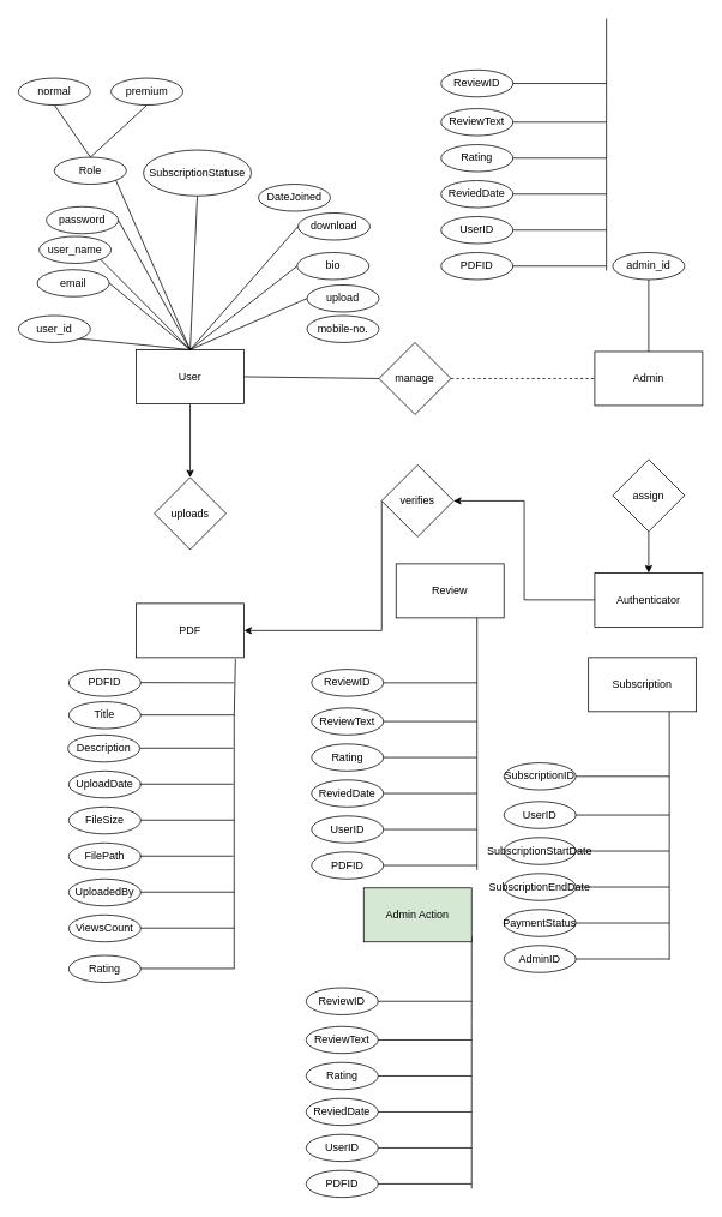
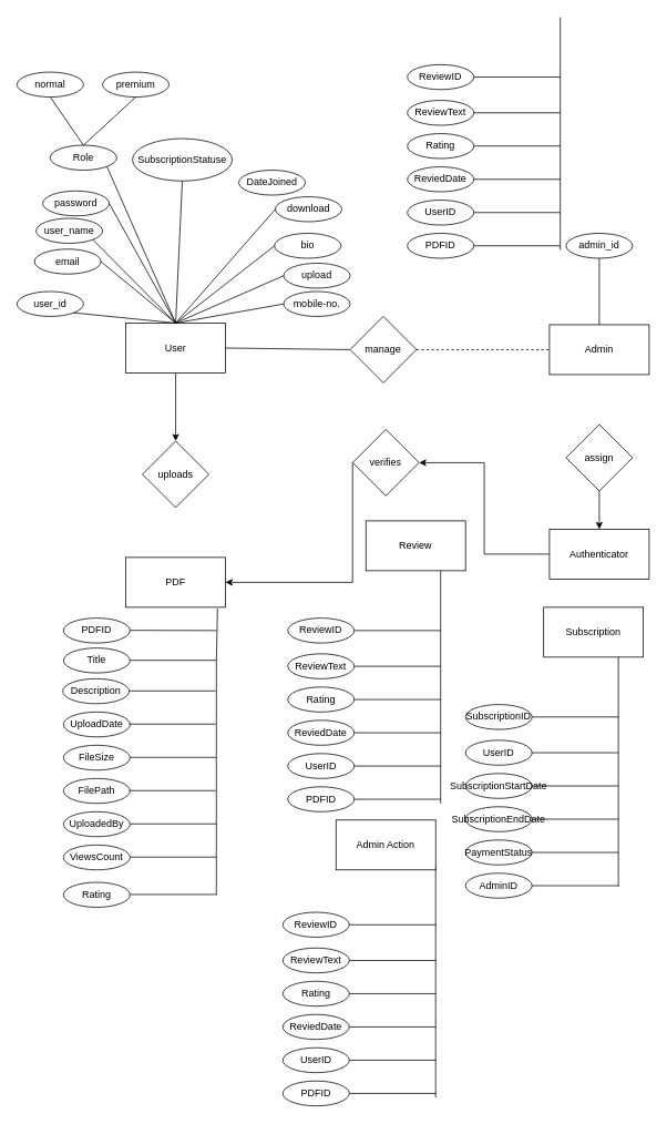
+ <mxCell id="30" value="" style="endArrow=none;html=1;rounded=0;entryX=0;entryY=0.5;entryDx=0;entryDy=0;exitX=0.5;exitY=0;exitDx=0;exitDy=0;" edge="1" parent="1" source="3" target="19"><mxGeometry width="50" height="50" relative="1" as="geometry"><mxPoint x="171" y="360" as="sourcePoint" /><mxPoint x="221" y="310" as="targetPoint" /></mxGeometry></mxCell>
- <mxCell id="116" value="Admin Action" style="rounded=0;whiteSpace=wrap;html=1;fillColor=#d5e8d4;" vertex="1" parent="1"><mxGeometry x="404" y="986" width="120" height="60" as="geometry" /></mxCell>
+ <mxCell id="116" value="Admin Action" style="rounded=0;whiteSpace=wrap;html=1;" vertex="1" parent="1"><mxGeometry x="404" y="986" width="120" height="60" as="geometry" /></mxCell>
